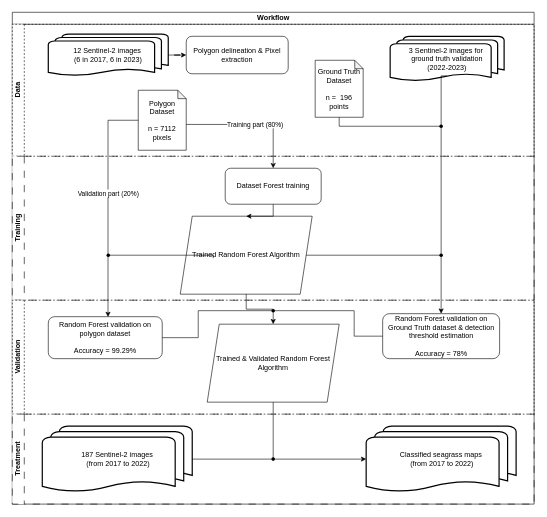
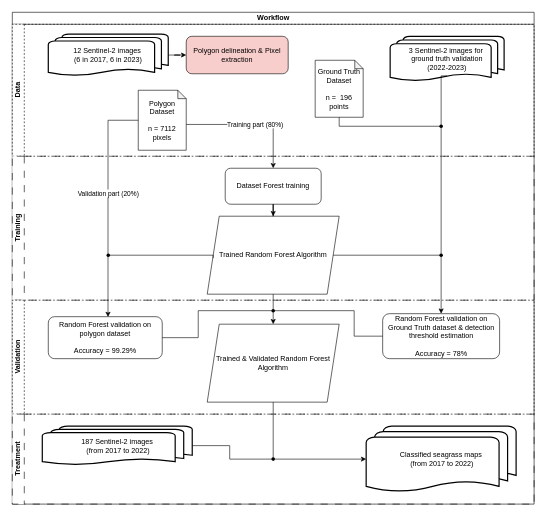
- <mxCell id="7" value="Polygon delineation &amp;amp; Pixel extraction" style="rounded=1;whiteSpace=wrap;html=1;" vertex="1" parent="3"><mxGeometry x="290" y="20" width="170" height="62.5" as="geometry" /></mxCell>
+ <mxCell id="7" value="Polygon delineation &amp;amp; Pixel extraction" style="rounded=1;whiteSpace=wrap;html=1;fillColor=#f8cecc;" vertex="1" parent="3"><mxGeometry x="290" y="20" width="170" height="62.5" as="geometry" /></mxCell>
- <mxCell id="15" value="Trained Random Forest Algorithm" style="shape=parallelogram;perimeter=parallelogramPerimeter;whiteSpace=wrap;html=1;fixedSize=1;" vertex="1" parent="13"><mxGeometry x="280" y="100" width="220" height="130" as="geometry" /></mxCell>
+ <mxCell id="15" value="Trained Random Forest Algorithm" style="shape=parallelogram;perimeter=parallelogramPerimeter;whiteSpace=wrap;html=1;fixedSize=1;" vertex="1" parent="13"><mxGeometry x="325" y="100" width="220" height="130" as="geometry" /></mxCell>
- <mxCell id="30" value="187 Sentinel-2 images&lt;div&gt;&amp;nbsp;(from 2017 to 2022)&lt;/div&gt;" style="strokeWidth=2;html=1;shape=mxgraph.flowchart.multi-document;whiteSpace=wrap;" vertex="1" parent="29"><mxGeometry x="50" y="20" width="250" height="110" as="geometry" /></mxCell>
+ <mxCell id="30" value="187 Sentinel-2 images&lt;div&gt;&amp;nbsp;(from 2017 to 2022)&lt;/div&gt;" style="strokeWidth=2;html=1;shape=mxgraph.flowchart.multi-document;whiteSpace=wrap;" vertex="1" parent="29"><mxGeometry x="50" y="20" width="250" height="65" as="geometry" /></mxCell>
